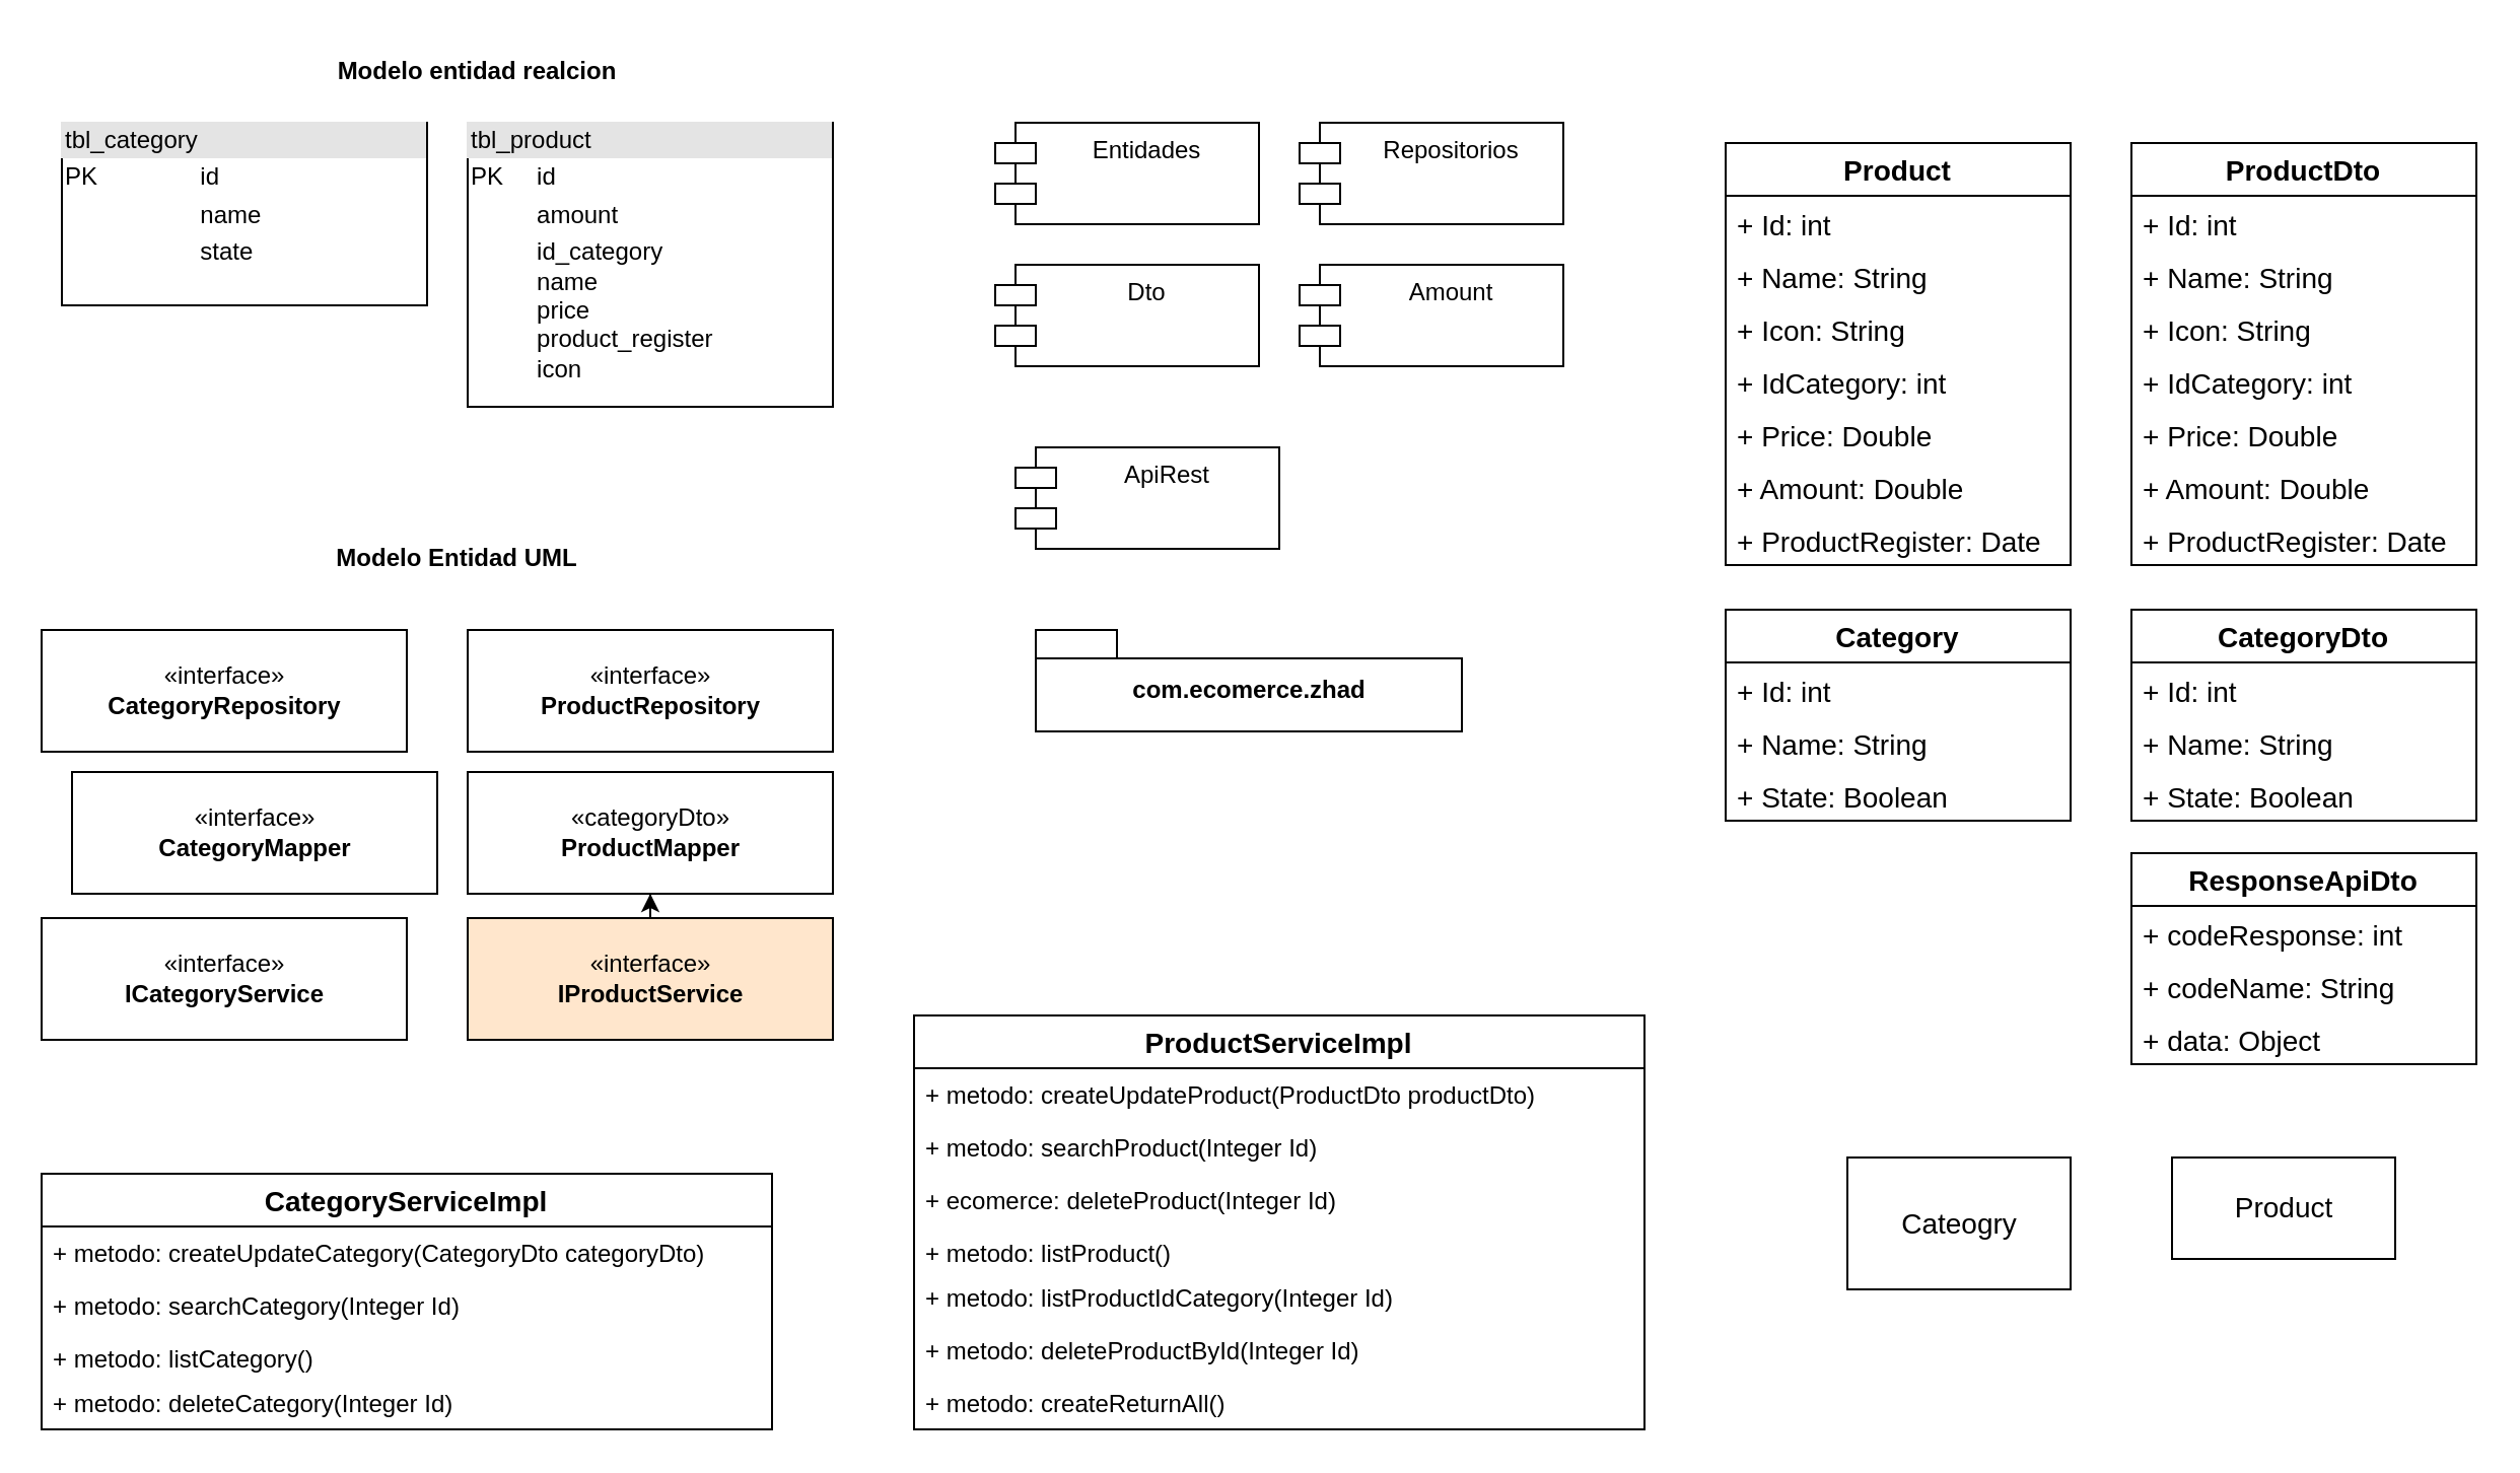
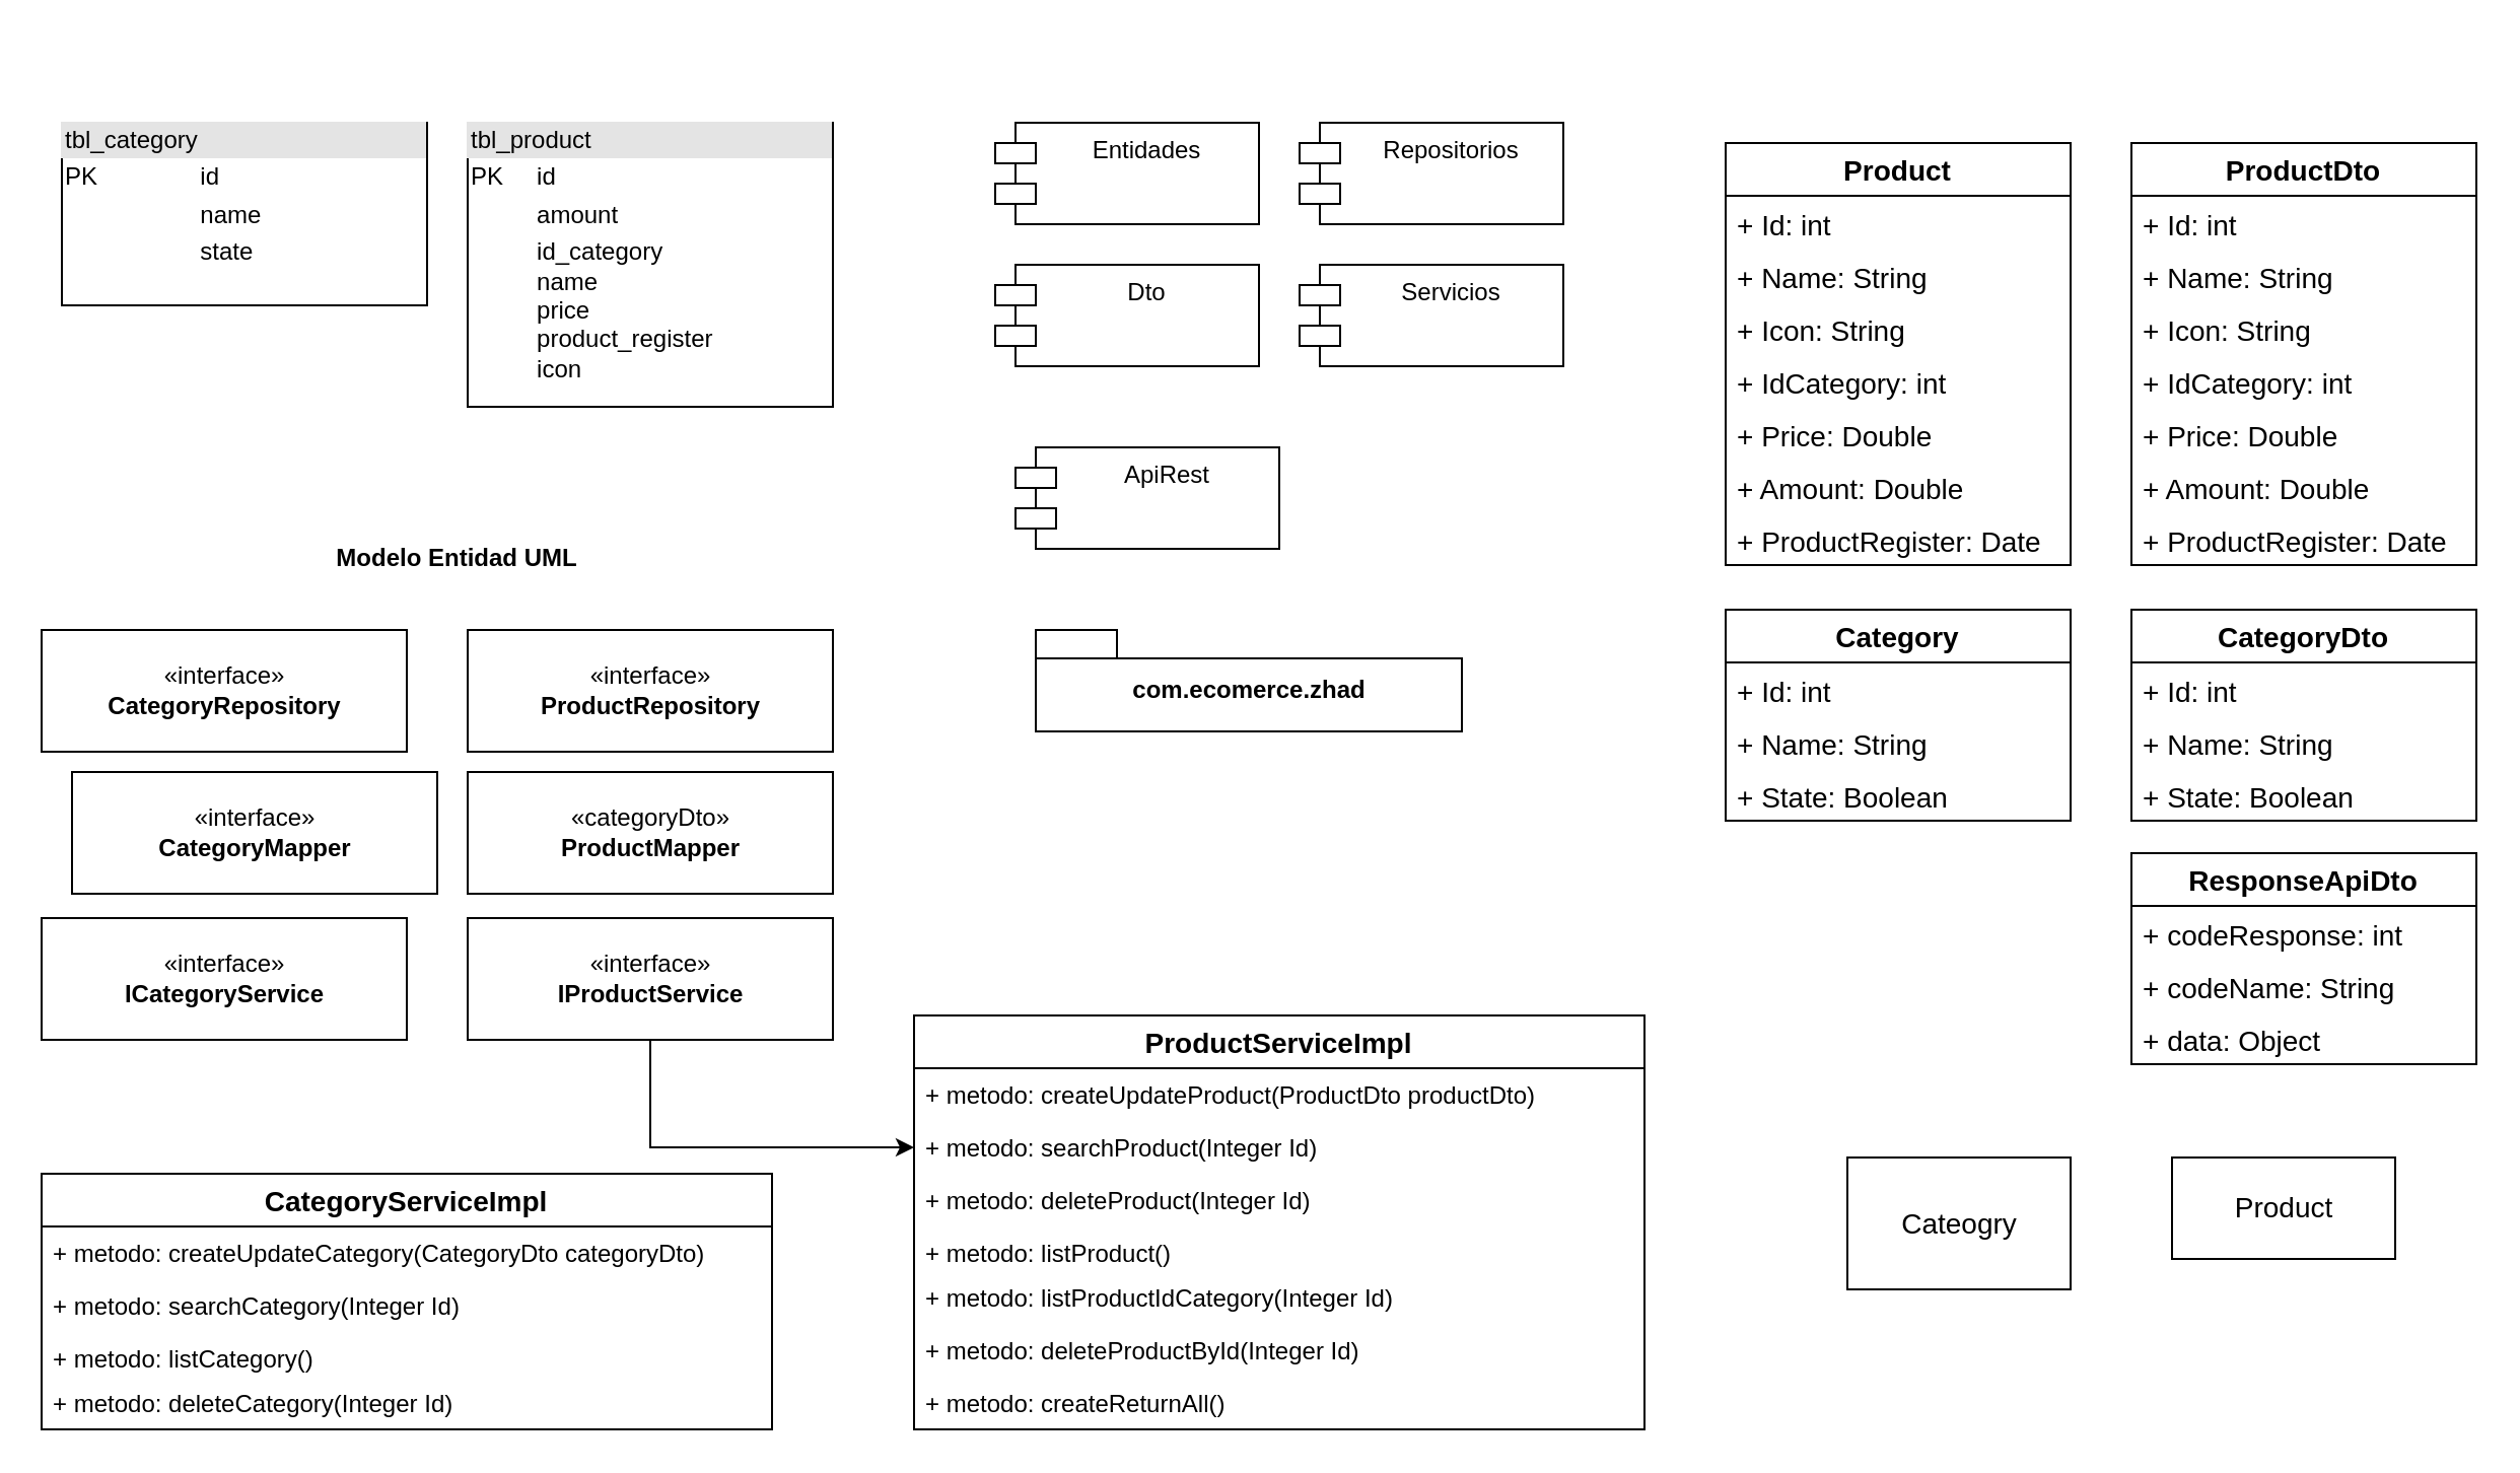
- <mxCell id="2" value="Modelo entidad realcion" style="text;html=1;strokeColor=none;fillColor=none;align=center;verticalAlign=middle;whiteSpace=wrap;rounded=0;fontStyle=1" vertex="1" parent="1"><mxGeometry x="160" y="20" width="150" height="30" as="geometry" /></mxCell>
- <mxCell id="9" value="Amount" style="shape=module;align=left;spacingLeft=20;align=center;verticalAlign=top;" vertex="1" parent="1"><mxGeometry x="640" y="130" width="130" height="50" as="geometry" /></mxCell>
+ <mxCell id="9" value="Servicios" style="shape=module;align=left;spacingLeft=20;align=center;verticalAlign=top;" vertex="1" parent="1"><mxGeometry x="640" y="130" width="130" height="50" as="geometry" /></mxCell>
- <mxCell id="17" style="edgeStyle=orthogonalEdgeStyle;rounded=0;orthogonalLoop=1;jettySize=auto;html=1;fontSize=14;" edge="1" parent="1" source="18" target="22"><mxGeometry relative="1" as="geometry" /></mxCell>
+ <mxCell id="17" style="edgeStyle=orthogonalEdgeStyle;rounded=0;orthogonalLoop=1;jettySize=auto;html=1;fontSize=14;" edge="1" parent="1" source="18" target="25"><mxGeometry relative="1" as="geometry" /></mxCell>
- <mxCell id="18" value="«interface»&lt;br&gt;&lt;b&gt;IProductService&lt;/b&gt;" style="html=1;fillColor=#ffe6cc;" vertex="1" parent="1"><mxGeometry x="230" y="452" width="180" height="60" as="geometry" /></mxCell>
+ <mxCell id="18" value="«interface»&lt;br&gt;&lt;b&gt;IProductService&lt;/b&gt;" style="html=1;" vertex="1" parent="1"><mxGeometry x="230" y="452" width="180" height="60" as="geometry" /></mxCell>
- <mxCell id="26" value="+ ecomerce: deleteProduct(Integer Id)" style="text;strokeColor=none;fillColor=none;align=left;verticalAlign=top;spacingLeft=4;spacingRight=4;overflow=hidden;rotatable=0;points=[[0,0.5],[1,0.5]];portConstraint=eastwest;" vertex="1" parent="23"><mxGeometry y="78" width="360" height="26" as="geometry" /></mxCell>
+ <mxCell id="26" value="+ metodo: deleteProduct(Integer Id)" style="text;strokeColor=none;fillColor=none;align=left;verticalAlign=top;spacingLeft=4;spacingRight=4;overflow=hidden;rotatable=0;points=[[0,0.5],[1,0.5]];portConstraint=eastwest;" vertex="1" parent="23"><mxGeometry y="78" width="360" height="26" as="geometry" /></mxCell>
